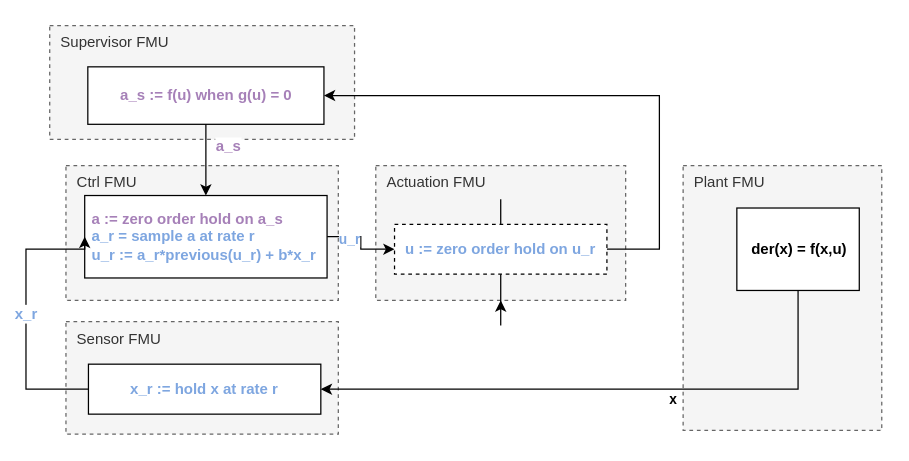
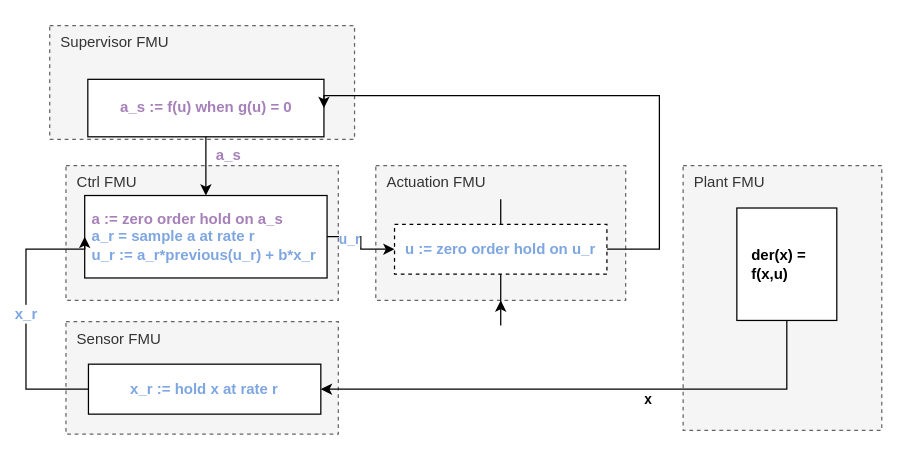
- <mxCell id="15" value="&lt;font color=&quot;#a680b8&quot;&gt;a_s := f(u) when g(u) = 0&lt;/font&gt;" style="rounded=0;whiteSpace=wrap;html=1;fontStyle=1" vertex="1" parent="1"><mxGeometry x="69.5" y="53" width="189" height="46" as="geometry" /></mxCell>
+ <mxCell id="15" value="&lt;font color=&quot;#a680b8&quot;&gt;a_s := f(u) when g(u) = 0&lt;/font&gt;" style="rounded=0;whiteSpace=wrap;html=1;fontStyle=1" vertex="1" parent="1"><mxGeometry x="69.5" y="63" width="189" height="46" as="geometry" /></mxCell>
- <mxCell id="13" value="der(x) = f(x,u)" style="rounded=0;whiteSpace=wrap;html=1;align=left;spacingLeft=10;fontStyle=1" vertex="1" parent="1"><mxGeometry x="589" y="166" width="98" height="66" as="geometry" /></mxCell>
+ <mxCell id="13" value="der(x) = f(x,u)" style="rounded=0;whiteSpace=wrap;html=1;align=left;spacingLeft=10;fontStyle=1" vertex="1" parent="1"><mxGeometry x="589" y="166" width="80" height="90" as="geometry" /></mxCell>
